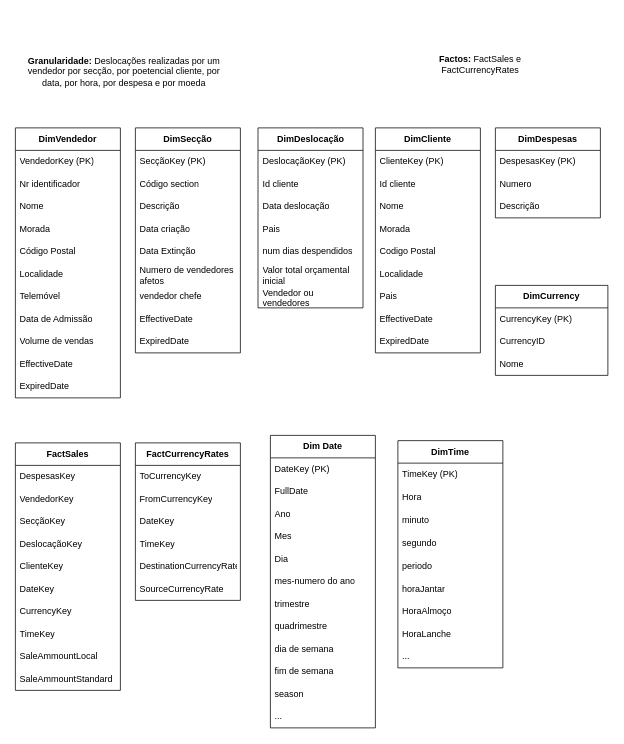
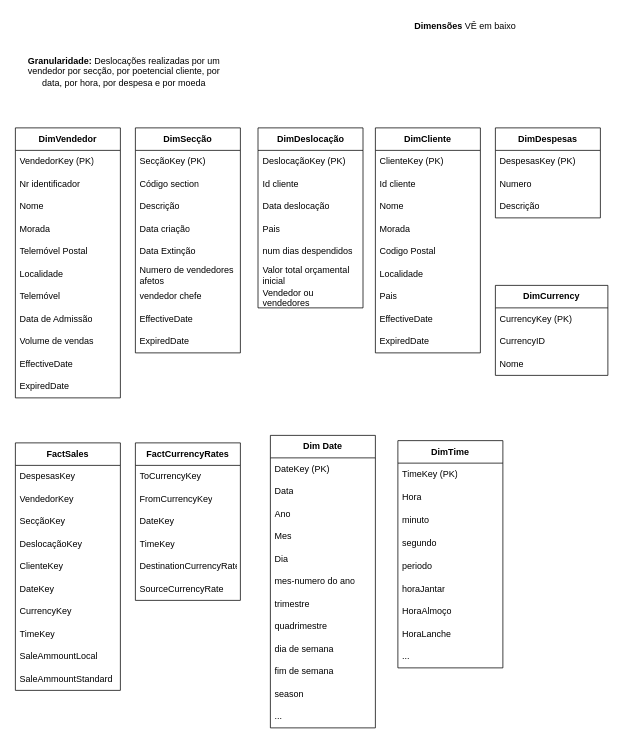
+ <mxCell id="3" value="&lt;b&gt;Dimensões &lt;/b&gt;VÊ em baixo" style="text;html=1;strokeColor=none;fillColor=none;align=center;verticalAlign=middle;whiteSpace=wrap;rounded=0;" vertex="1" parent="1"><mxGeometry x="550" y="20" width="140" height="30" as="geometry" /></mxCell>
- <mxCell id="4" value="&lt;b&gt;Factos: &lt;/b&gt;FactSales e FactCurrencyRates" style="text;html=1;strokeColor=none;fillColor=none;align=center;verticalAlign=middle;whiteSpace=wrap;rounded=0;" vertex="1" parent="1"><mxGeometry x="550" y="70" width="180" height="30" as="geometry" /></mxCell>
- <mxCell id="10" value="Código Postal" style="text;strokeColor=none;fillColor=none;align=left;verticalAlign=middle;spacingLeft=4;spacingRight=4;overflow=hidden;points=[[0,0.5],[1,0.5]];portConstraint=eastwest;rotatable=0;whiteSpace=wrap;html=1;" vertex="1" parent="5"><mxGeometry y="150" width="140" height="30" as="geometry" /></mxCell>
+ <mxCell id="10" value="Telemóvel Postal" style="text;strokeColor=none;fillColor=none;align=left;verticalAlign=middle;spacingLeft=4;spacingRight=4;overflow=hidden;points=[[0,0.5],[1,0.5]];portConstraint=eastwest;rotatable=0;whiteSpace=wrap;html=1;" vertex="1" parent="5"><mxGeometry y="150" width="140" height="30" as="geometry" /></mxCell>
- <mxCell id="83" value="FullDate" style="text;strokeColor=none;fillColor=none;align=left;verticalAlign=middle;spacingLeft=4;spacingRight=4;overflow=hidden;points=[[0,0.5],[1,0.5]];portConstraint=eastwest;rotatable=0;whiteSpace=wrap;html=1;" vertex="1" parent="81"><mxGeometry y="60" width="140" height="30" as="geometry" /></mxCell>
+ <mxCell id="83" value="Data" style="text;strokeColor=none;fillColor=none;align=left;verticalAlign=middle;spacingLeft=4;spacingRight=4;overflow=hidden;points=[[0,0.5],[1,0.5]];portConstraint=eastwest;rotatable=0;whiteSpace=wrap;html=1;" vertex="1" parent="81"><mxGeometry y="60" width="140" height="30" as="geometry" /></mxCell>
